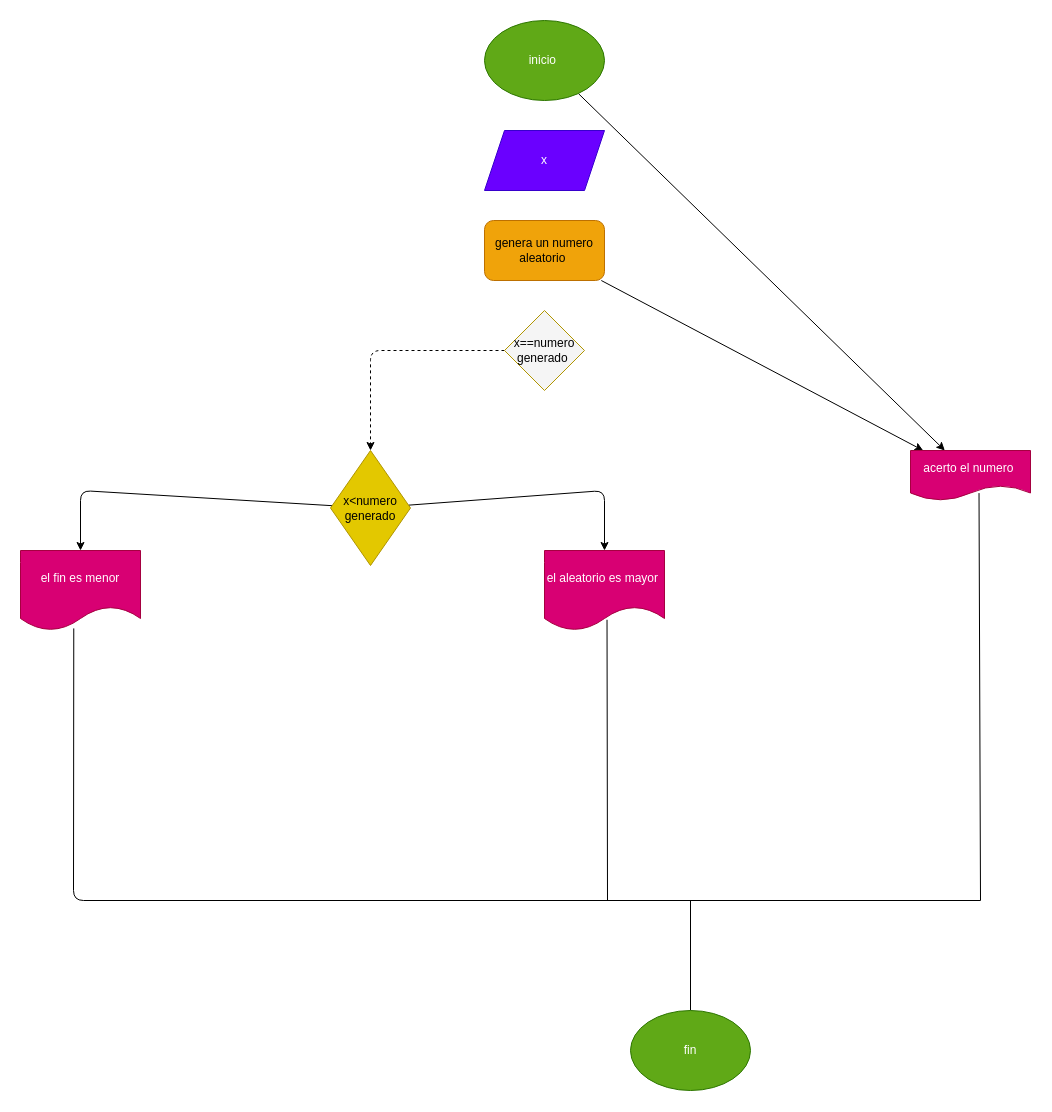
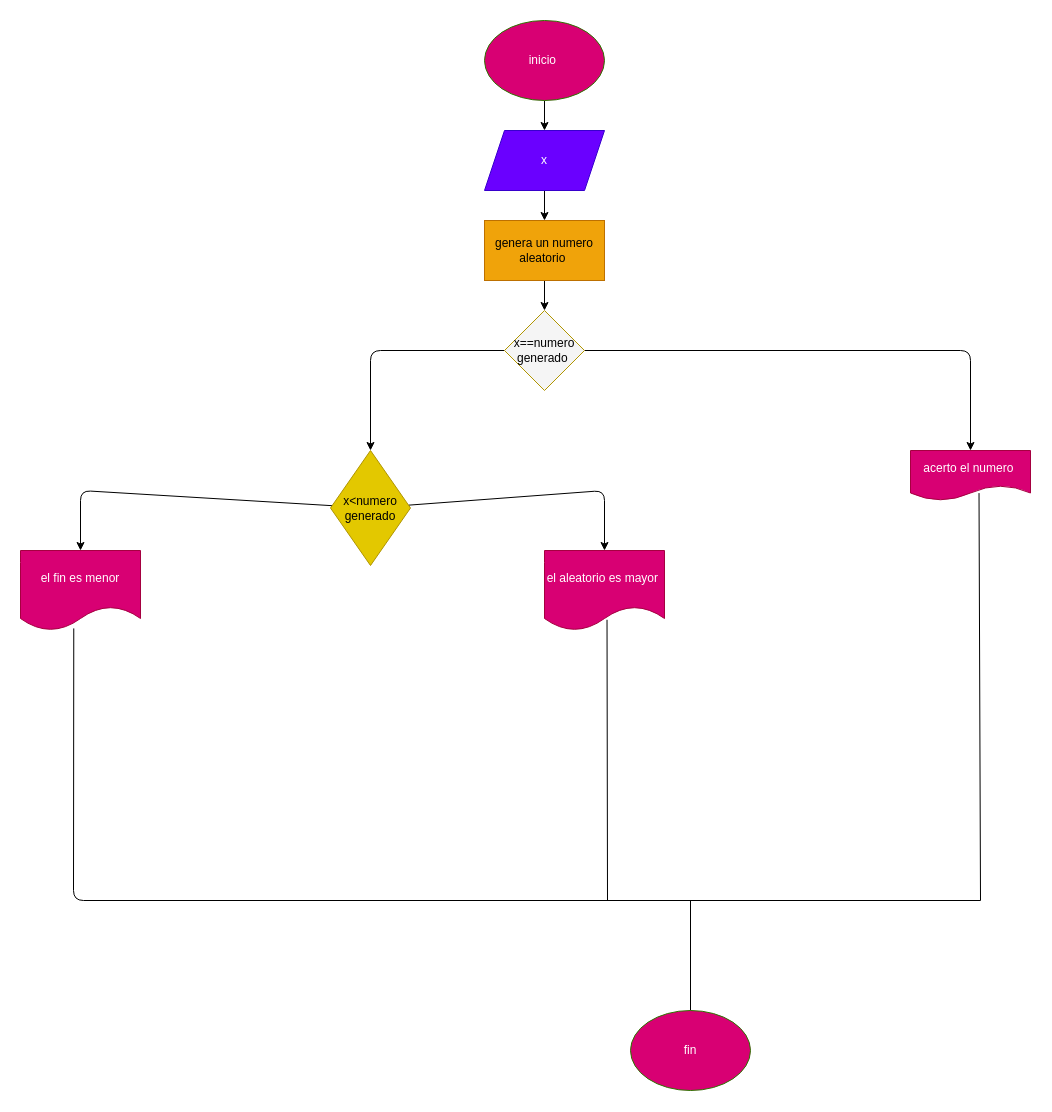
- <mxCell id="3" value="inicio&amp;nbsp;" style="ellipse;whiteSpace=wrap;html=1;fillColor=#60a917;fontColor=#ffffff;strokeColor=#2D7600;" vertex="1" parent="1"><mxGeometry x="484" width="120" height="80" as="geometry" y="20" /></mxCell>
+ <mxCell id="3" value="inicio&amp;nbsp;" style="ellipse;whiteSpace=wrap;html=1;fillColor=#d80073;fontColor=#ffffff;strokeColor=#2D7600;" vertex="1" parent="1"><mxGeometry x="484" width="120" height="80" as="geometry" y="20" /></mxCell>
+ <mxCell id="4" value="" style="edgeStyle=none;html=1;" edge="1" parent="1" source="5" target="7"><mxGeometry relative="1" as="geometry" /></mxCell>
- <mxCell id="7" value="genera un numero aleatorio&amp;nbsp;" style="whiteSpace=wrap;html=1;fillColor=#f0a30a;fontColor=#000000;strokeColor=#BD7000;rounded=1;" vertex="1" parent="1"><mxGeometry x="484" y="220" width="120" height="60" as="geometry" /></mxCell>
+ <mxCell id="7" value="genera un numero aleatorio&amp;nbsp;" style="whiteSpace=wrap;html=1;fillColor=#f0a30a;fontColor=#000000;strokeColor=#BD7000;" vertex="1" parent="1"><mxGeometry x="484" y="220" width="120" height="60" as="geometry" /></mxCell>
- <mxCell id="2" value="" style="edgeStyle=none;html=1;" edge="1" parent="1" source="3" target="16"><mxGeometry relative="1" as="geometry" /></mxCell>
+ <mxCell id="2" value="" style="edgeStyle=none;html=1;" edge="1" parent="1" source="3" target="5"><mxGeometry relative="1" as="geometry" /></mxCell>
- <mxCell id="9" value="" style="edgeStyle=none;html=1;dashed=1;" edge="1" parent="1" source="10" target="13"><mxGeometry relative="1" as="geometry"><Array as="points"><mxPoint x="370" y="350" /></Array></mxGeometry></mxCell>
+ <mxCell id="9" value="" style="edgeStyle=none;html=1;" edge="1" parent="1" source="10" target="13"><mxGeometry relative="1" as="geometry"><Array as="points"><mxPoint x="370" y="350" /></Array></mxGeometry></mxCell>
+ <mxCell id="8" value="" style="edgeStyle=none;html=1;entryX=0.5;entryY=0;entryDx=0;entryDy=0;" edge="1" parent="1" source="10" target="16"><mxGeometry relative="1" as="geometry"><mxPoint x="970" y="390" as="targetPoint" /><Array as="points"><mxPoint x="970" y="350" /></Array></mxGeometry></mxCell>
- <mxCell id="6" value="" style="edgeStyle=none;html=1;" edge="1" parent="1" source="7" target="16"><mxGeometry relative="1" as="geometry" /></mxCell>
+ <mxCell id="6" value="" style="edgeStyle=none;html=1;" edge="1" parent="1" source="7" target="10"><mxGeometry relative="1" as="geometry" /></mxCell>
- <mxCell id="21" value="fin" style="ellipse;whiteSpace=wrap;html=1;fillColor=#60a917;fontColor=#ffffff;strokeColor=#2D7600;" vertex="1" parent="1"><mxGeometry x="630" y="1010" width="120" height="80" as="geometry" /></mxCell>
+ <mxCell id="21" value="fin" style="ellipse;whiteSpace=wrap;html=1;fillColor=#d80073;fontColor=#ffffff;strokeColor=#2D7600;" vertex="1" parent="1"><mxGeometry x="630" y="1010" width="120" height="80" as="geometry" /></mxCell>
